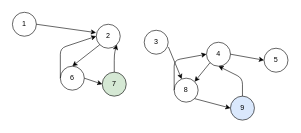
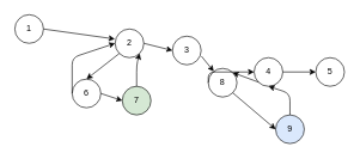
+ <mxCell id="6" value="" style="endArrow=classic;html=1;exitX=1;exitY=0.5;exitDx=0;exitDy=0;entryX=0;entryY=0.5;entryDx=0;entryDy=0;" edge="1" parent="1" source="4" target="5"><mxGeometry width="50" height="50" relative="1" as="geometry"><mxPoint x="170" y="160" as="sourcePoint" /><mxPoint x="220" y="110" as="targetPoint" /></mxGeometry></mxCell>
- <mxCell id="7" value="4" style="ellipse;whiteSpace=wrap;html=1;aspect=fixed;" vertex="1" parent="1"><mxGeometry x="344" y="70" width="40" height="40" as="geometry" /></mxCell>
+ <mxCell id="7" value="4" style="ellipse;whiteSpace=wrap;html=1;aspect=fixed;" vertex="1" parent="1"><mxGeometry x="354" y="80" width="40" height="40" as="geometry" /></mxCell>
- <mxCell id="17" value="8" style="ellipse;whiteSpace=wrap;html=1;aspect=fixed;" vertex="1" parent="1"><mxGeometry x="290" y="130" width="40" height="40" as="geometry" /></mxCell>
+ <mxCell id="17" value="8" style="ellipse;whiteSpace=wrap;html=1;aspect=fixed;" vertex="1" parent="1"><mxGeometry x="290" y="95" width="40" height="40" as="geometry" /></mxCell>
